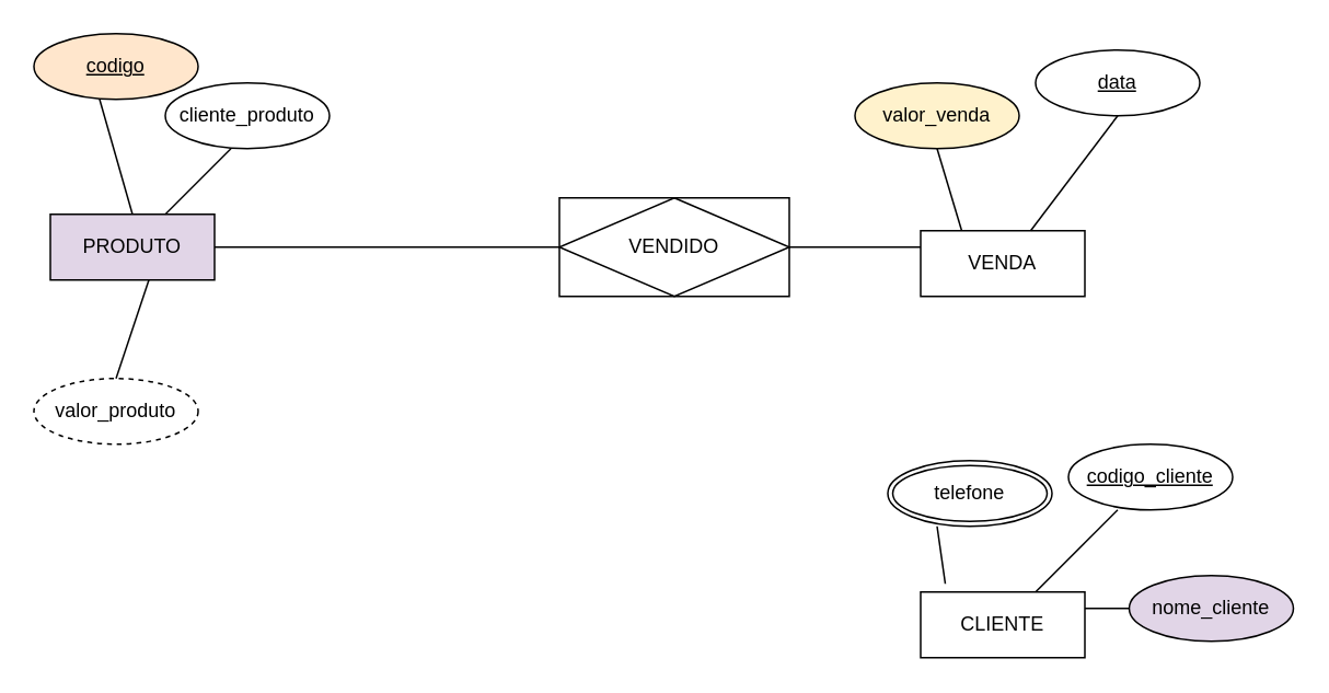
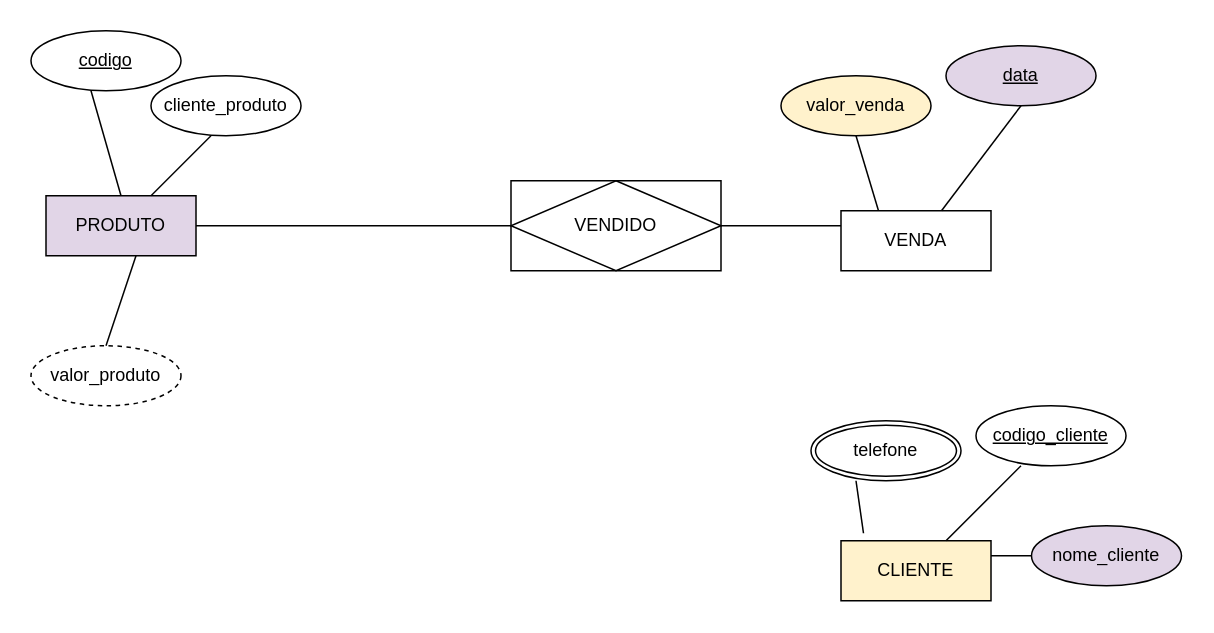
- <mxCell id="16" value="codigo" style="ellipse;whiteSpace=wrap;html=1;align=center;fontStyle=4;fillColor=#ffe6cc;" vertex="1" parent="1"><mxGeometry x="20" y="20" width="100" height="40" as="geometry" /></mxCell>
+ <mxCell id="16" value="codigo" style="ellipse;whiteSpace=wrap;html=1;align=center;fontStyle=4;" vertex="1" parent="1"><mxGeometry x="20" y="20" width="100" height="40" as="geometry" /></mxCell>
- <mxCell id="15" value="data" style="ellipse;whiteSpace=wrap;html=1;align=center;fontStyle=4;" vertex="1" parent="1"><mxGeometry x="630" y="30" width="100" height="40" as="geometry" /></mxCell>
+ <mxCell id="15" value="data" style="ellipse;whiteSpace=wrap;html=1;align=center;fontStyle=4;fillColor=#e1d5e7;" vertex="1" parent="1"><mxGeometry x="630" y="30" width="100" height="40" as="geometry" /></mxCell>
- <mxCell id="4" value="CLIENTE" style="whiteSpace=wrap;html=1;align=center;" vertex="1" parent="1"><mxGeometry x="560" y="360" width="100" height="40" as="geometry" /></mxCell>
+ <mxCell id="4" value="CLIENTE" style="whiteSpace=wrap;html=1;align=center;fillColor=#fff2cc;" vertex="1" parent="1"><mxGeometry x="560" y="360" width="100" height="40" as="geometry" /></mxCell>
